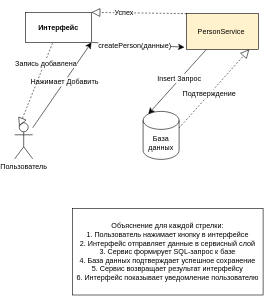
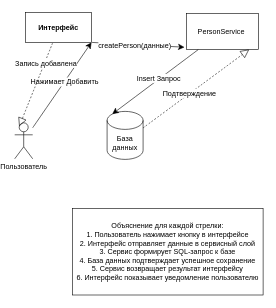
- <mxCell id="15" value="" style="endArrow=block;dashed=1;endFill=0;endSize=12;html=1;rounded=0;fontSize=12;curved=1;exitX=0;exitY=0;exitDx=0;exitDy=0;entryX=1;entryY=0;entryDx=0;entryDy=0;" edge="1" parent="1" source="9" target="8"><mxGeometry width="160" relative="1" as="geometry"><mxPoint x="80" y="206" as="sourcePoint" /><mxPoint x="240" y="206" as="targetPoint" /></mxGeometry></mxCell>
- <mxCell id="16" value="Успех" style="edgeLabel;html=1;align=center;verticalAlign=middle;resizable=0;points=[];fontSize=12;" vertex="1" connectable="0" parent="15"><mxGeometry x="0.332" y="-1" relative="1" as="geometry"><mxPoint as="offset" /></mxGeometry></mxCell>
- <mxCell id="9" value="PersonService&amp;nbsp;" style="rounded=0;whiteSpace=wrap;html=1;fillColor=#fff2cc;" vertex="1" parent="1"><mxGeometry x="306" y="22" width="120" height="60" as="geometry" /></mxCell>
+ <mxCell id="9" value="PersonService&amp;nbsp;" style="rounded=0;whiteSpace=wrap;html=1;" vertex="1" parent="1"><mxGeometry x="306" y="22" width="120" height="60" as="geometry" /></mxCell>
- <mxCell id="10" value="База данных" style="shape=cylinder3;whiteSpace=wrap;html=1;boundedLbl=1;backgroundOutline=1;size=15;" vertex="1" parent="1"><mxGeometry x="234" y="185" width="60" height="80" as="geometry" /></mxCell>
+ <mxCell id="10" value="База данных" style="shape=cylinder3;whiteSpace=wrap;html=1;boundedLbl=1;backgroundOutline=1;size=15;" vertex="1" parent="1"><mxGeometry x="174" y="185" width="60" height="80" as="geometry" /></mxCell>
